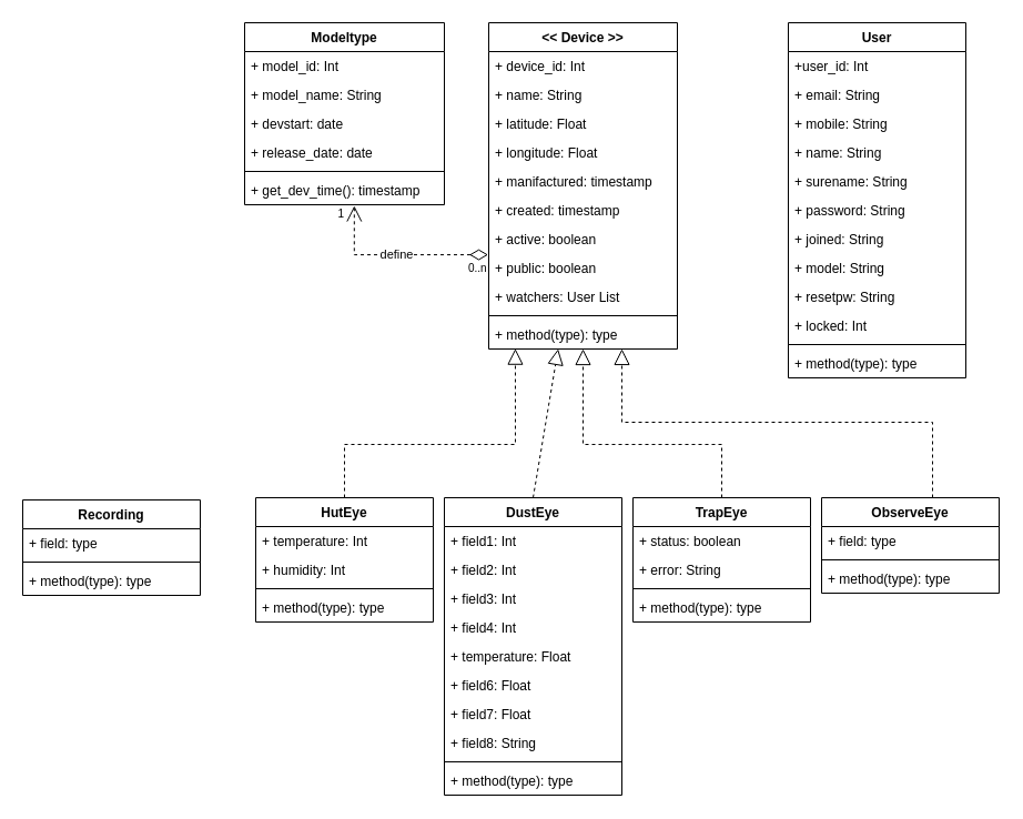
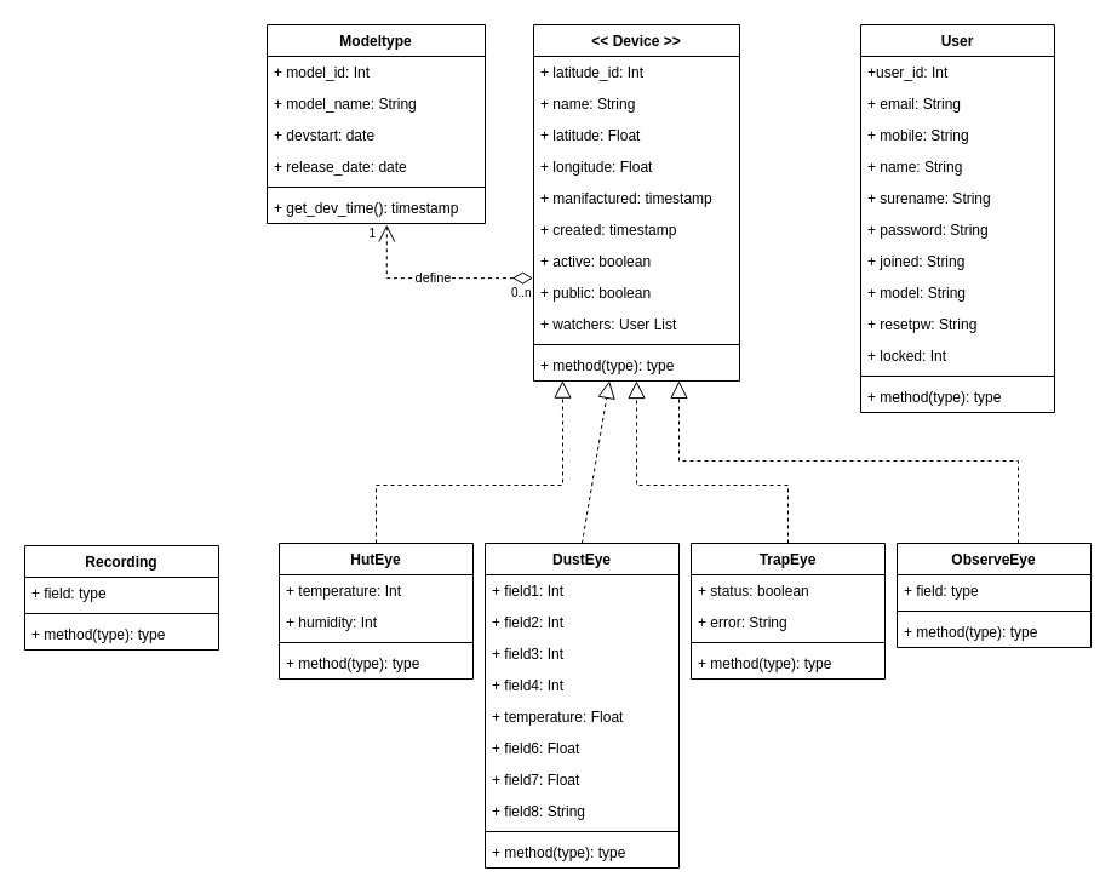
- <mxCell id="7" value="+ device_id: Int&#10;&#10;" style="text;strokeColor=none;fillColor=none;align=left;verticalAlign=top;spacingLeft=4;spacingRight=4;overflow=hidden;rotatable=0;points=[[0,0.5],[1,0.5]];portConstraint=eastwest;" parent="6" vertex="1"><mxGeometry y="26" width="170" height="26" as="geometry" /></mxCell>
+ <mxCell id="7" value="+ latitude_id: Int&#10;&#10;" style="text;strokeColor=none;fillColor=none;align=left;verticalAlign=top;spacingLeft=4;spacingRight=4;overflow=hidden;rotatable=0;points=[[0,0.5],[1,0.5]];portConstraint=eastwest;" parent="6" vertex="1"><mxGeometry y="26" width="170" height="26" as="geometry" /></mxCell>
